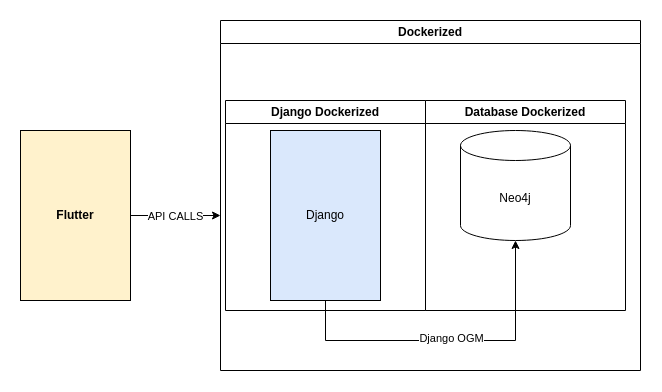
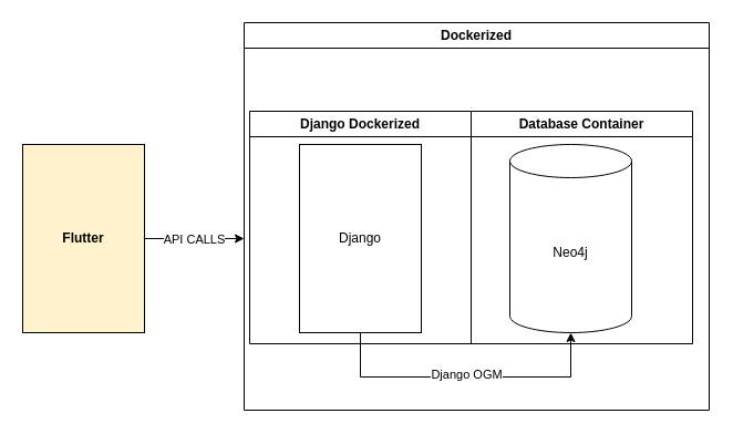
- <mxCell id="9" value="Database Dockerized" style="swimlane;whiteSpace=wrap;html=1;" vertex="1" parent="7"><mxGeometry x="205" y="80" width="200" height="210" as="geometry" /></mxCell>
+ <mxCell id="9" value="Database Container" style="swimlane;whiteSpace=wrap;html=1;" vertex="1" parent="7"><mxGeometry x="205" y="80" width="200" height="210" as="geometry" /></mxCell>
- <mxCell id="2" value="Neo4j" style="shape=cylinder3;whiteSpace=wrap;html=1;boundedLbl=1;backgroundOutline=1;size=15;" vertex="1" parent="1"><mxGeometry x="460" y="130" width="110" height="110" as="geometry" /></mxCell>
+ <mxCell id="2" value="Neo4j" style="shape=cylinder3;whiteSpace=wrap;html=1;boundedLbl=1;backgroundOutline=1;size=15;" vertex="1" parent="1"><mxGeometry x="460" y="130" width="110" height="170" as="geometry" /></mxCell>
- <mxCell id="6" value="Django" style="rounded=0;whiteSpace=wrap;html=1;fillColor=#dae8fc;" vertex="1" parent="1"><mxGeometry x="270" y="130" width="110" height="170" as="geometry" /></mxCell>
+ <mxCell id="6" value="Django" style="rounded=0;whiteSpace=wrap;html=1;" vertex="1" parent="1"><mxGeometry x="270" y="130" width="110" height="170" as="geometry" /></mxCell>
